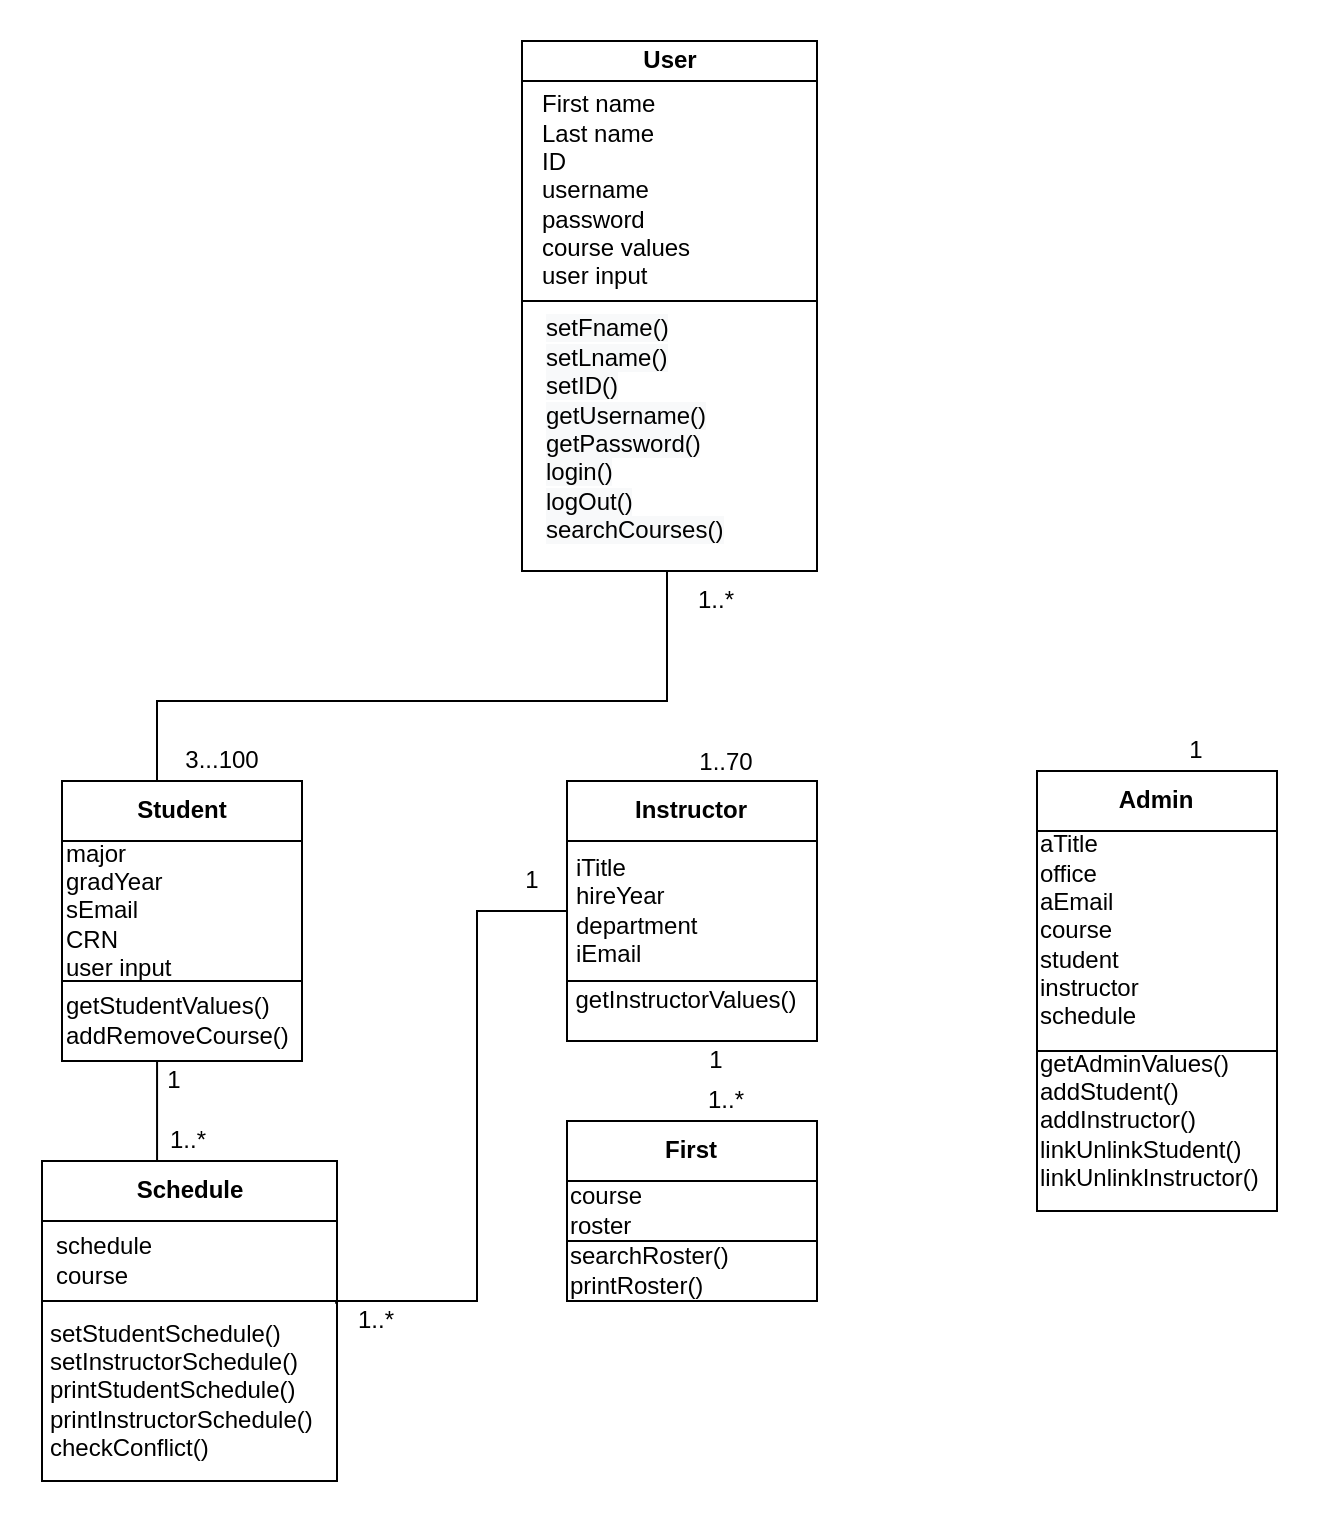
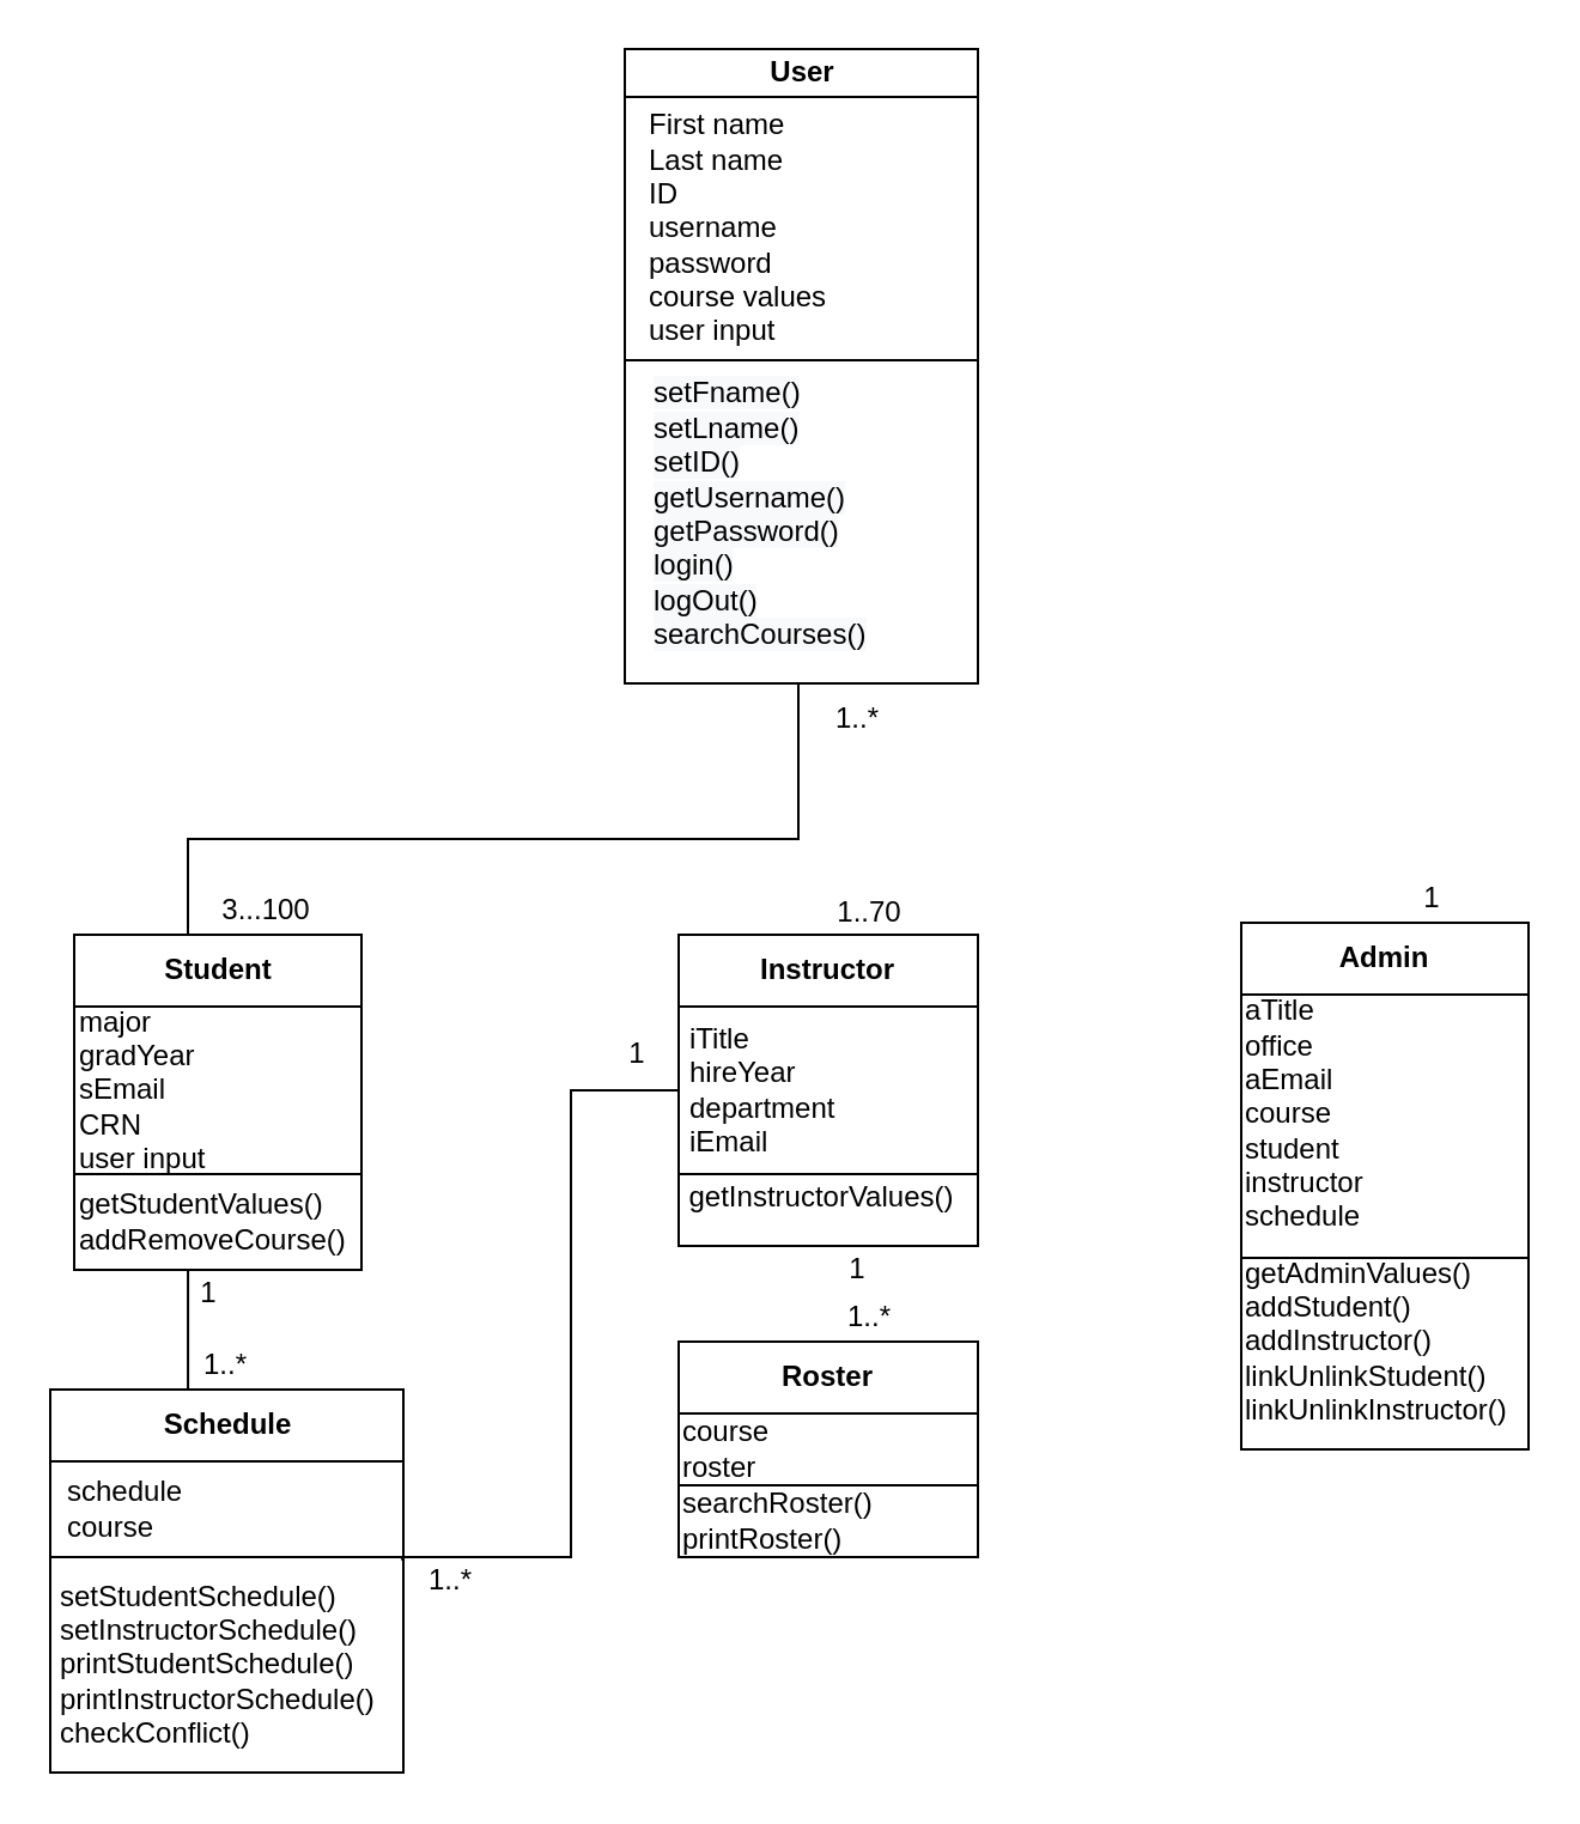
- <mxCell id="52" value="First" style="shape=table;html=1;whiteSpace=wrap;startSize=30;container=1;collapsible=0;childLayout=tableLayout;fixedRows=1;rowLines=0;fontStyle=1;align=center;columnLines=0;" vertex="1" parent="1"><mxGeometry x="283" y="560" width="125" height="90" as="geometry" /></mxCell>
+ <mxCell id="52" value="Roster" style="shape=table;html=1;whiteSpace=wrap;startSize=30;container=1;collapsible=0;childLayout=tableLayout;fixedRows=1;rowLines=0;fontStyle=1;align=center;columnLines=0;" vertex="1" parent="1"><mxGeometry x="283" y="560" width="125" height="90" as="geometry" /></mxCell>
